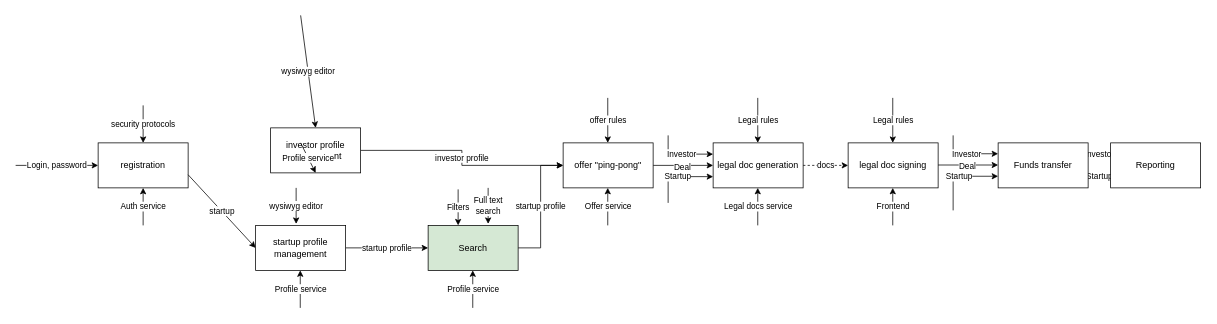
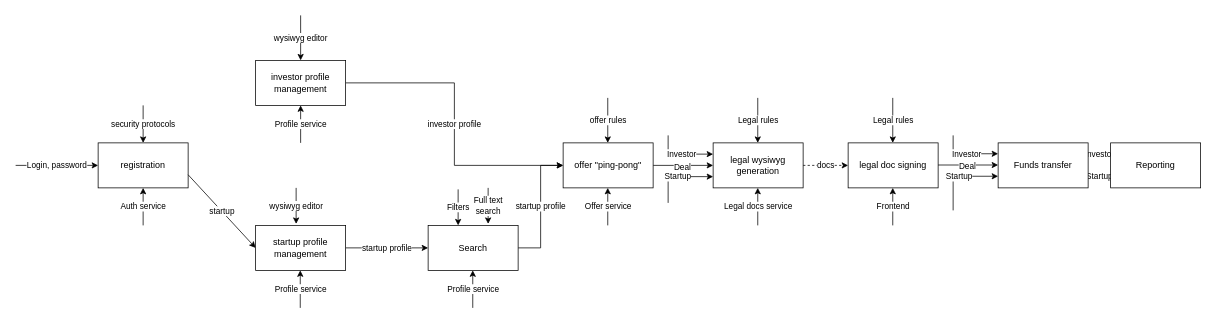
- <mxCell id="8" value="investor profile&lt;br&gt;management" style="rounded=0;whiteSpace=wrap;html=1;" vertex="1" parent="1"><mxGeometry x="360" y="170" width="120" height="60" as="geometry" /></mxCell>
+ <mxCell id="8" value="investor profile&lt;br&gt;management" style="rounded=0;whiteSpace=wrap;html=1;" vertex="1" parent="1"><mxGeometry x="340" y="80" width="120" height="60" as="geometry" /></mxCell>
- <mxCell id="28" value="legal doc generation" style="rounded=0;whiteSpace=wrap;html=1;" vertex="1" parent="1"><mxGeometry x="950" y="190" width="120" height="60" as="geometry" /></mxCell>
+ <mxCell id="28" value="legal wysiwyg generation" style="rounded=0;whiteSpace=wrap;html=1;" vertex="1" parent="1"><mxGeometry x="950" y="190" width="120" height="60" as="geometry" /></mxCell>
- <mxCell id="16" value="Search" style="rounded=0;whiteSpace=wrap;html=1;fillColor=#d5e8d4;" vertex="1" parent="1"><mxGeometry x="570" y="300" width="120" height="60" as="geometry" /></mxCell>
+ <mxCell id="16" value="Search" style="rounded=0;whiteSpace=wrap;html=1;" vertex="1" parent="1"><mxGeometry x="570" y="300" width="120" height="60" as="geometry" /></mxCell>
